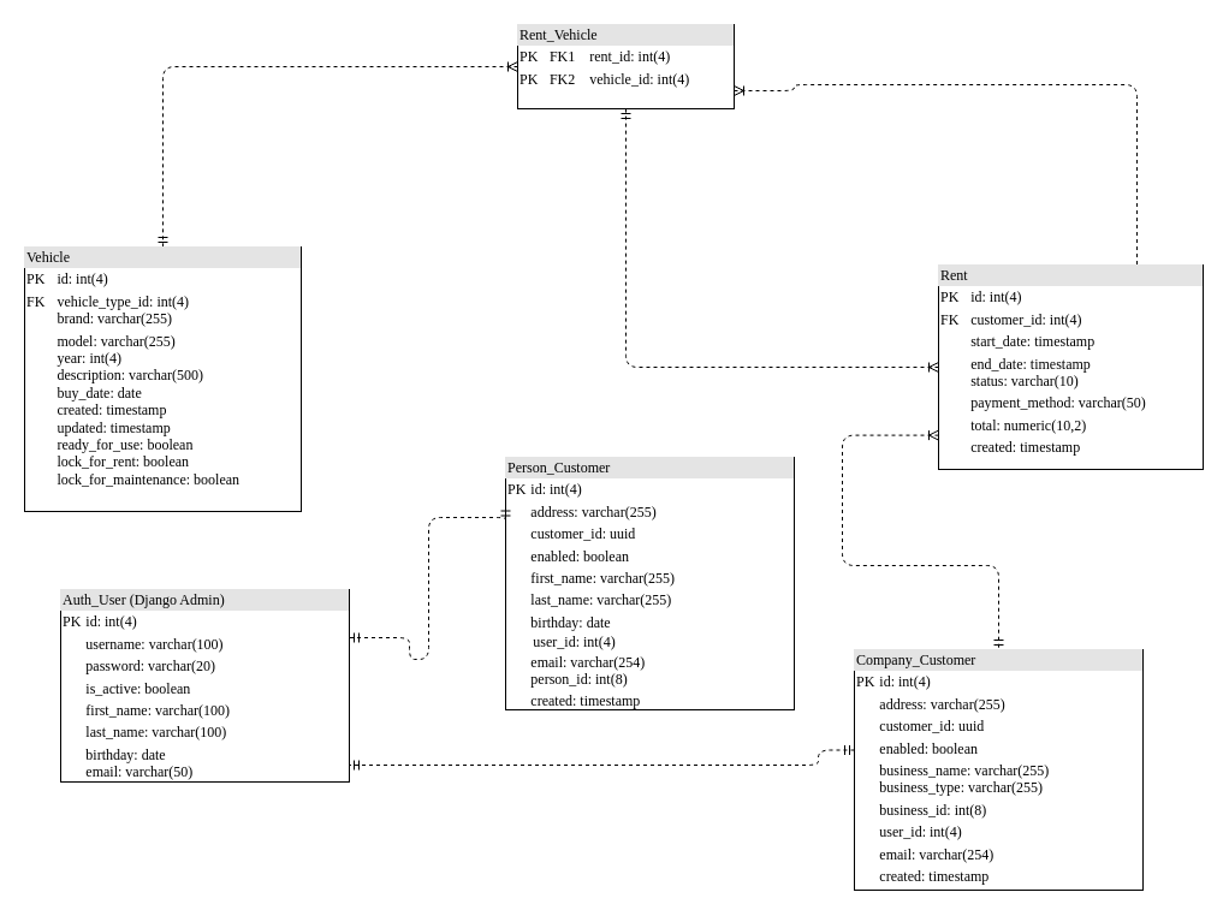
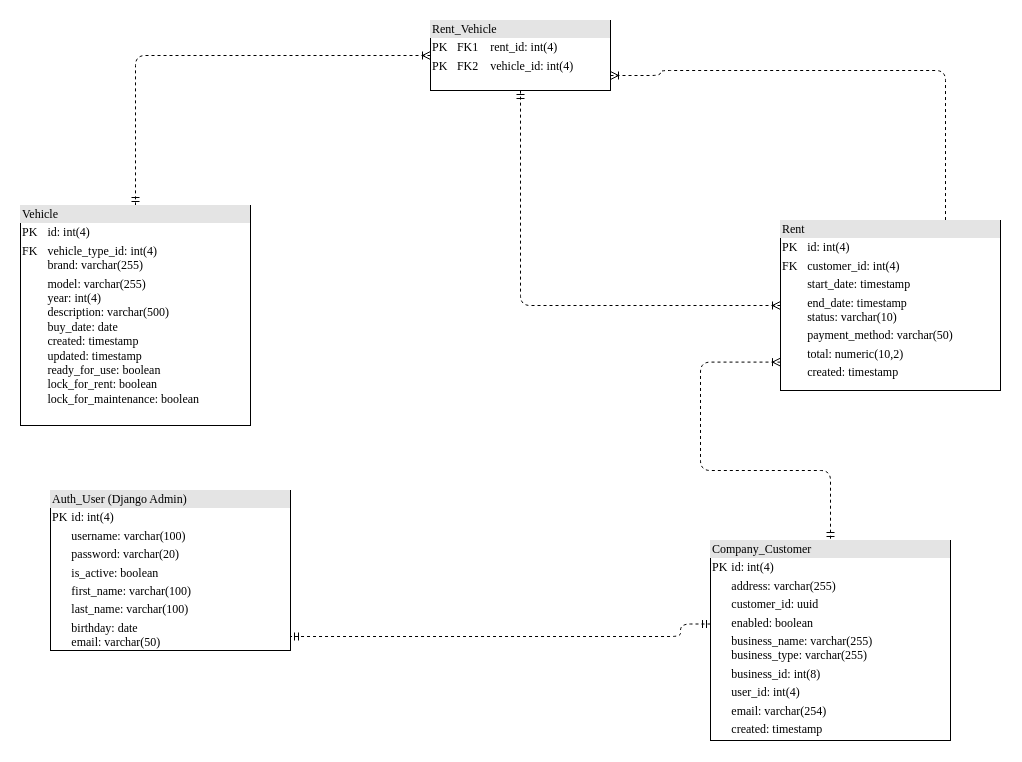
- <mxCell id="8" value="&lt;div style=&quot;box-sizing: border-box ; width: 100% ; background: #e4e4e4 ; padding: 2px&quot;&gt;Person_Customer&lt;/div&gt;&lt;table style=&quot;width: 100% ; font-size: 1em&quot; cellpadding=&quot;2&quot; cellspacing=&quot;0&quot;&gt;&lt;tbody&gt;&lt;tr&gt;&lt;td&gt;PK&lt;/td&gt;&lt;td&gt;id: int(4)&lt;/td&gt;&lt;/tr&gt;&lt;tr&gt;&lt;td&gt;&lt;br&gt;&lt;/td&gt;&lt;td&gt;address: varchar(255)&lt;/td&gt;&lt;/tr&gt;&lt;tr&gt;&lt;td&gt;&lt;/td&gt;&lt;td&gt;customer_id: uuid&lt;/td&gt;&lt;/tr&gt;&lt;tr&gt;&lt;td&gt;&lt;br&gt;&lt;/td&gt;&lt;td&gt;enabled: boolean&lt;br&gt;&lt;/td&gt;&lt;/tr&gt;&lt;tr&gt;&lt;td&gt;&lt;br&gt;&lt;/td&gt;&lt;td&gt;first_name: varchar(255)&lt;br&gt;&lt;/td&gt;&lt;/tr&gt;&lt;tr&gt;&lt;td&gt;&lt;br&gt;&lt;/td&gt;&lt;td&gt;last_name: varchar(255)&lt;br&gt;&lt;/td&gt;&lt;/tr&gt;&lt;tr&gt;&lt;td&gt;&lt;br&gt;&lt;/td&gt;&lt;td&gt;birthday: date&lt;br&gt;&lt;table style=&quot;font-size: 1em; width: 240px;&quot; cellpadding=&quot;2&quot; cellspacing=&quot;0&quot;&gt;&lt;tbody&gt;&lt;tr&gt;&lt;td&gt;user_id: int(4)&lt;/td&gt;&lt;/tr&gt;&lt;tr&gt;&lt;/tr&gt;&lt;/tbody&gt;&lt;/table&gt;email: varchar(254)&lt;br&gt;person_id: int(8)&lt;/td&gt;&lt;/tr&gt;&lt;tr&gt;&lt;td&gt;&lt;/td&gt;&lt;td&gt;created: timestamp&lt;br&gt;&lt;/td&gt;&lt;/tr&gt;&lt;tr&gt;&lt;td&gt;&lt;/td&gt;&lt;td&gt;&lt;table style=&quot;font-size: 1em; width: 240px;&quot; cellpadding=&quot;2&quot; cellspacing=&quot;0&quot;&gt;&lt;tbody&gt;&lt;/tbody&gt;&lt;/table&gt;&lt;/td&gt;&lt;/tr&gt;&lt;/tbody&gt;&lt;/table&gt;" style="verticalAlign=top;align=left;overflow=fill;html=1;rounded=0;shadow=0;comic=0;labelBackgroundColor=none;strokeWidth=1;fontFamily=Verdana;fontSize=12" parent="1" vertex="1"><mxGeometry x="420" y="380" width="240" height="210" as="geometry" /></mxCell>
- <mxCell id="12" style="edgeStyle=orthogonalEdgeStyle;html=1;dashed=1;labelBackgroundColor=none;startArrow=ERmandOne;endArrow=ERmandOne;fontFamily=Verdana;fontSize=12;align=left;exitX=0;exitY=0.25;exitDx=0;exitDy=0;endFill=0;entryX=1;entryY=0.25;entryDx=0;entryDy=0;" edge="1" parent="1" source="8" target="11"><mxGeometry relative="1" as="geometry"><mxPoint x="356" y="290" as="sourcePoint" /><mxPoint x="330" y="540" as="targetPoint" /><Array as="points"><mxPoint x="356" y="430" /><mxPoint x="356" y="548" /><mxPoint x="340" y="548" /><mxPoint x="340" y="530" /></Array></mxGeometry></mxCell>
